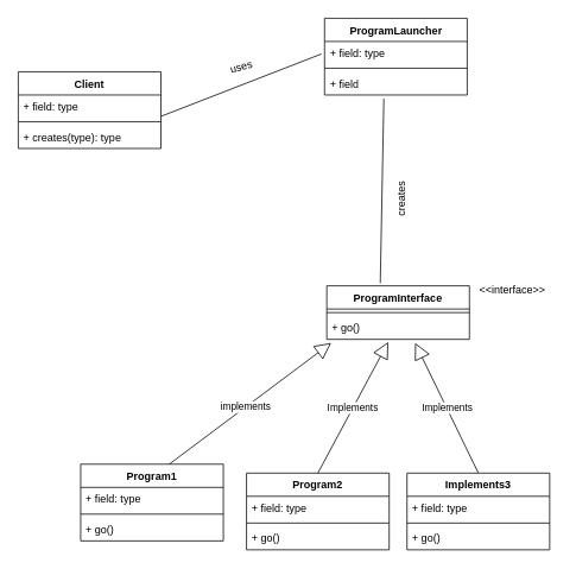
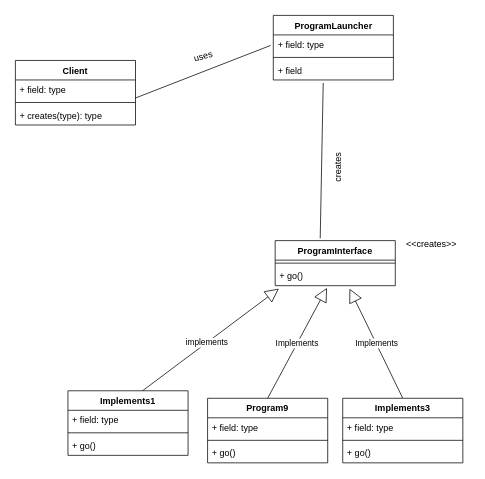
- <mxCell id="26" value="&amp;lt;&amp;lt;interface&amp;gt;&amp;gt;" style="text;html=1;align=center;verticalAlign=middle;resizable=0;points=[];autosize=1;strokeColor=none;fillColor=none;" vertex="1" parent="1"><mxGeometry x="523.5" y="310" width="100" height="30" as="geometry" /></mxCell>
+ <mxCell id="26" value="&amp;lt;&amp;lt;creates&amp;gt;&amp;gt;" style="text;html=1;align=center;verticalAlign=middle;resizable=0;points=[];autosize=1;strokeColor=none;fillColor=none;" vertex="1" parent="1"><mxGeometry x="523.5" y="310" width="100" height="30" as="geometry" /></mxCell>
- <mxCell id="12" value="Program1" style="swimlane;fontStyle=1;align=center;verticalAlign=top;childLayout=stackLayout;horizontal=1;startSize=26;horizontalStack=0;resizeParent=1;resizeParentMax=0;resizeLast=0;collapsible=1;marginBottom=0;whiteSpace=wrap;html=1;" vertex="1" parent="1"><mxGeometry x="90" y="520" width="160" height="86" as="geometry" /></mxCell>
+ <mxCell id="12" value="Implements1" style="swimlane;fontStyle=1;align=center;verticalAlign=top;childLayout=stackLayout;horizontal=1;startSize=26;horizontalStack=0;resizeParent=1;resizeParentMax=0;resizeLast=0;collapsible=1;marginBottom=0;whiteSpace=wrap;html=1;" vertex="1" parent="1"><mxGeometry x="90" y="520" width="160" height="86" as="geometry" /></mxCell>
- <mxCell id="16" value="Program2" style="swimlane;fontStyle=1;align=center;verticalAlign=top;childLayout=stackLayout;horizontal=1;startSize=26;horizontalStack=0;resizeParent=1;resizeParentMax=0;resizeLast=0;collapsible=1;marginBottom=0;whiteSpace=wrap;html=1;" vertex="1" parent="1"><mxGeometry x="276" y="530" width="160" height="86" as="geometry" /></mxCell>
+ <mxCell id="16" value="Program9" style="swimlane;fontStyle=1;align=center;verticalAlign=top;childLayout=stackLayout;horizontal=1;startSize=26;horizontalStack=0;resizeParent=1;resizeParentMax=0;resizeLast=0;collapsible=1;marginBottom=0;whiteSpace=wrap;html=1;" vertex="1" parent="1"><mxGeometry x="276" y="530" width="160" height="86" as="geometry" /></mxCell>
